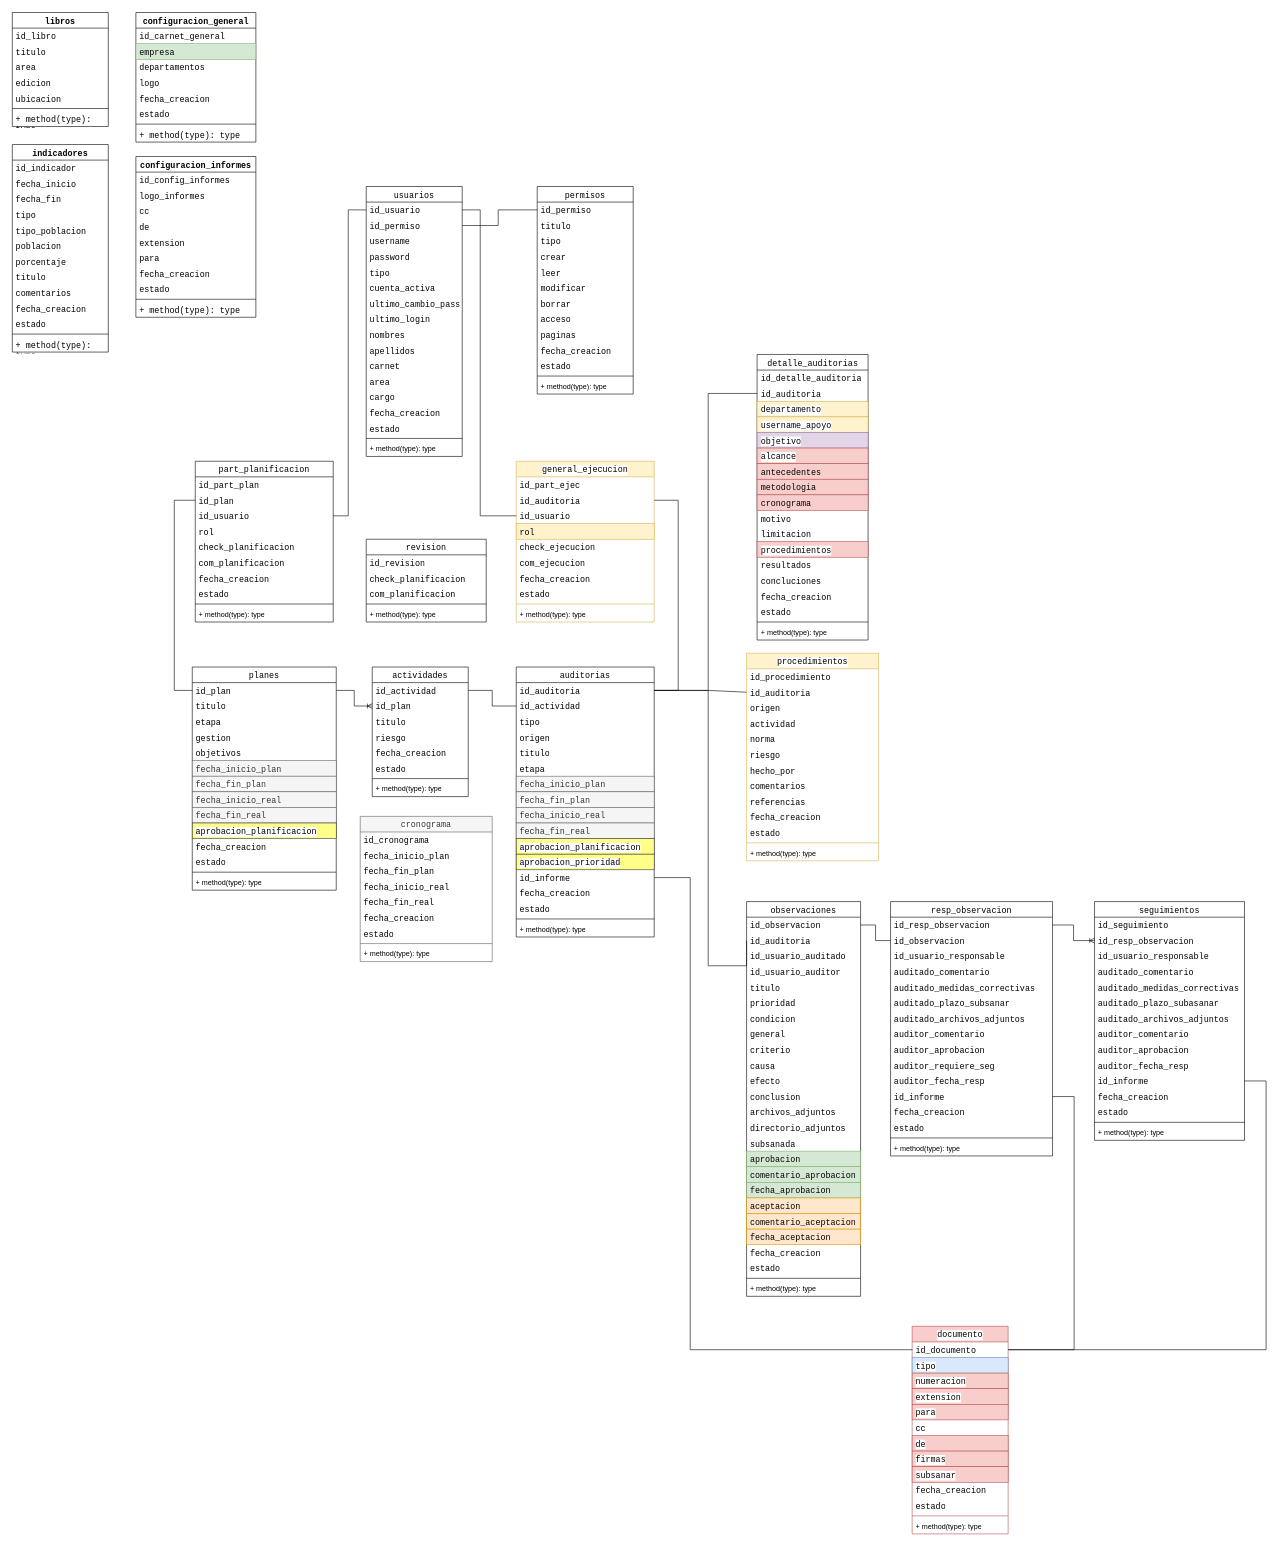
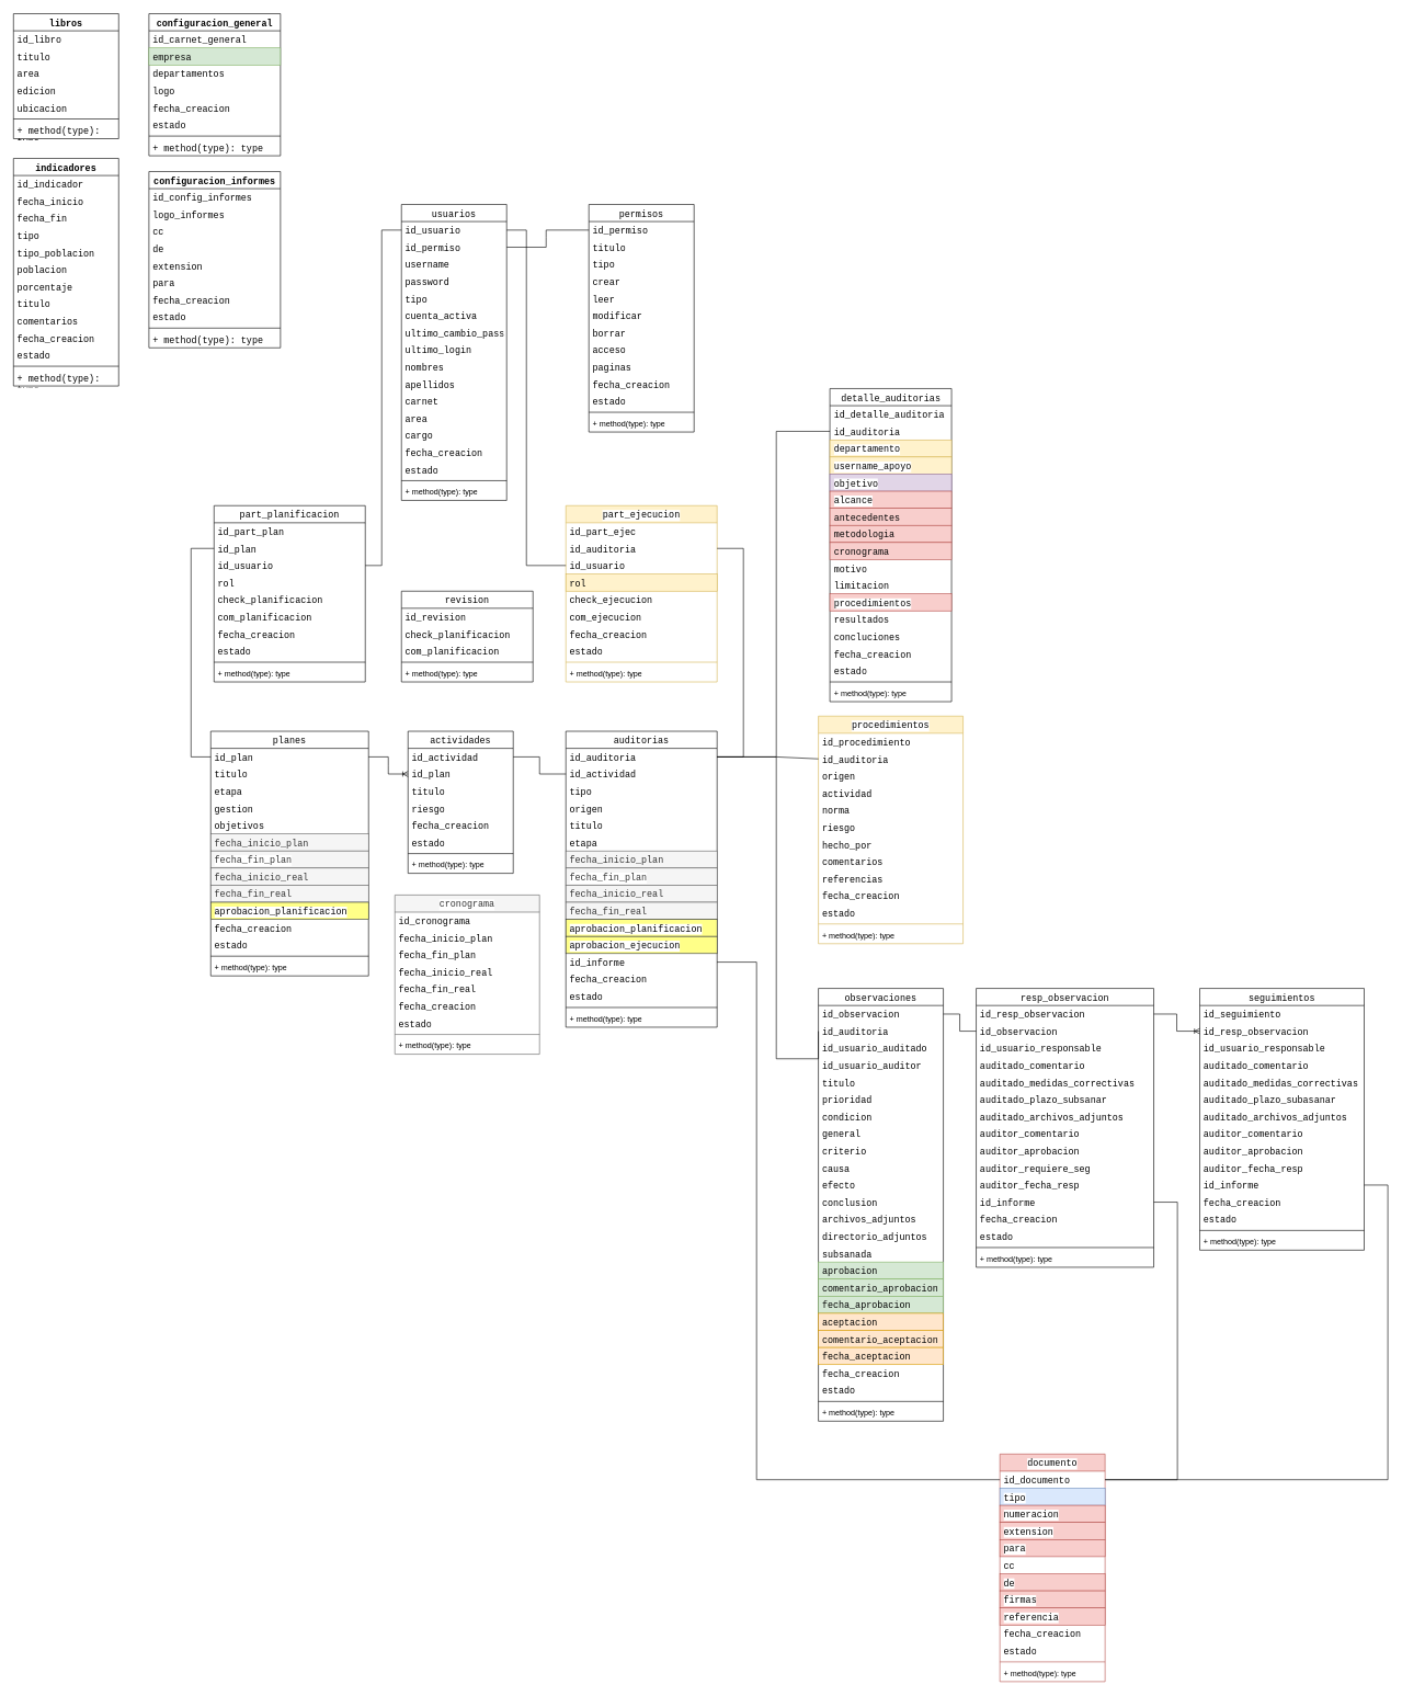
- <mxCell id="153" value="&lt;pre style=&quot;user-select: text; font-family: &amp;quot;Courier New&amp;quot;, Courier, monospace, arial, sans-serif; margin-top: 0px; margin-bottom: 0px; overflow-wrap: break-word; background-color: rgb(255, 255, 255); font-size: 14px; font-weight: 400; text-align: left;&quot; class=&quot;aLF-aPX-K0-aPE&quot;&gt;general_ejecucion&lt;/pre&gt;" style="swimlane;fontStyle=1;align=center;verticalAlign=top;childLayout=stackLayout;horizontal=1;startSize=26;horizontalStack=0;resizeParent=1;resizeParentMax=0;resizeLast=0;collapsible=1;marginBottom=0;whiteSpace=wrap;html=1;fillColor=#fff2cc;strokeColor=#d6b656;" parent="1" vertex="1"><mxGeometry x="860" y="768" width="230" height="268" as="geometry" /></mxCell>
+ <mxCell id="153" value="&lt;pre style=&quot;user-select: text; font-family: &amp;quot;Courier New&amp;quot;, Courier, monospace, arial, sans-serif; margin-top: 0px; margin-bottom: 0px; overflow-wrap: break-word; background-color: rgb(255, 255, 255); font-size: 14px; font-weight: 400; text-align: left;&quot; class=&quot;aLF-aPX-K0-aPE&quot;&gt;part_ejecucion&lt;/pre&gt;" style="swimlane;fontStyle=1;align=center;verticalAlign=top;childLayout=stackLayout;horizontal=1;startSize=26;horizontalStack=0;resizeParent=1;resizeParentMax=0;resizeLast=0;collapsible=1;marginBottom=0;whiteSpace=wrap;html=1;fillColor=#fff2cc;strokeColor=#d6b656;" parent="1" vertex="1"><mxGeometry x="860" y="768" width="230" height="268" as="geometry" /></mxCell>
- <mxCell id="144" value="&lt;pre style=&quot;user-select: text; font-family: &amp;quot;Courier New&amp;quot;, Courier, monospace, arial, sans-serif; margin-top: 0px; margin-bottom: 0px; overflow-wrap: break-word; background-color: rgb(255, 255, 255); font-size: 14px;&quot; class=&quot;aLF-aPX-K0-aPE&quot;&gt;aprobacion_prioridad&lt;/pre&gt;" style="text;strokeColor=#36393d;fillColor=#ffff88;align=left;verticalAlign=top;spacingLeft=4;spacingRight=4;overflow=hidden;rotatable=0;points=[[0,0.5],[1,0.5]];portConstraint=eastwest;whiteSpace=wrap;html=1;" parent="132" vertex="1"><mxGeometry y="312" width="230" height="26" as="geometry" /></mxCell>
+ <mxCell id="144" value="&lt;pre style=&quot;user-select: text; font-family: &amp;quot;Courier New&amp;quot;, Courier, monospace, arial, sans-serif; margin-top: 0px; margin-bottom: 0px; overflow-wrap: break-word; background-color: rgb(255, 255, 255); font-size: 14px;&quot; class=&quot;aLF-aPX-K0-aPE&quot;&gt;aprobacion_ejecucion&lt;/pre&gt;" style="text;strokeColor=#36393d;fillColor=#ffff88;align=left;verticalAlign=top;spacingLeft=4;spacingRight=4;overflow=hidden;rotatable=0;points=[[0,0.5],[1,0.5]];portConstraint=eastwest;whiteSpace=wrap;html=1;" parent="132" vertex="1"><mxGeometry y="312" width="230" height="26" as="geometry" /></mxCell>
- <mxCell id="72" value="&lt;pre style=&quot;user-select: text; font-family: &amp;quot;Courier New&amp;quot;, Courier, monospace, arial, sans-serif; margin-top: 0px; margin-bottom: 0px; overflow-wrap: break-word; background-color: rgb(255, 255, 255); font-size: 14px;&quot; class=&quot;aLF-aPX-K0-aPE&quot;&gt;subsanar&lt;/pre&gt;" style="text;strokeColor=#b85450;fillColor=#f8cecc;align=left;verticalAlign=top;spacingLeft=4;spacingRight=4;overflow=hidden;rotatable=0;points=[[0,0.5],[1,0.5]];portConstraint=eastwest;whiteSpace=wrap;html=1;" parent="63" vertex="1"><mxGeometry y="234" width="160" height="26" as="geometry" /></mxCell>
+ <mxCell id="72" value="&lt;pre style=&quot;user-select: text; font-family: &amp;quot;Courier New&amp;quot;, Courier, monospace, arial, sans-serif; margin-top: 0px; margin-bottom: 0px; overflow-wrap: break-word; background-color: rgb(255, 255, 255); font-size: 14px;&quot; class=&quot;aLF-aPX-K0-aPE&quot;&gt;referencia&lt;/pre&gt;" style="text;strokeColor=#b85450;fillColor=#f8cecc;align=left;verticalAlign=top;spacingLeft=4;spacingRight=4;overflow=hidden;rotatable=0;points=[[0,0.5],[1,0.5]];portConstraint=eastwest;whiteSpace=wrap;html=1;" parent="63" vertex="1"><mxGeometry y="234" width="160" height="26" as="geometry" /></mxCell>
